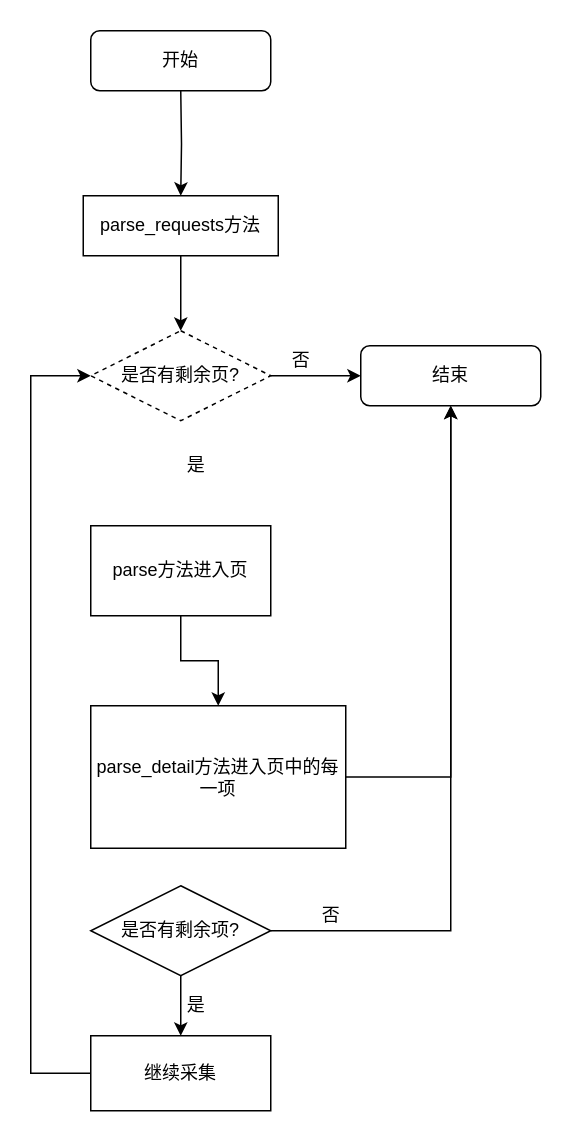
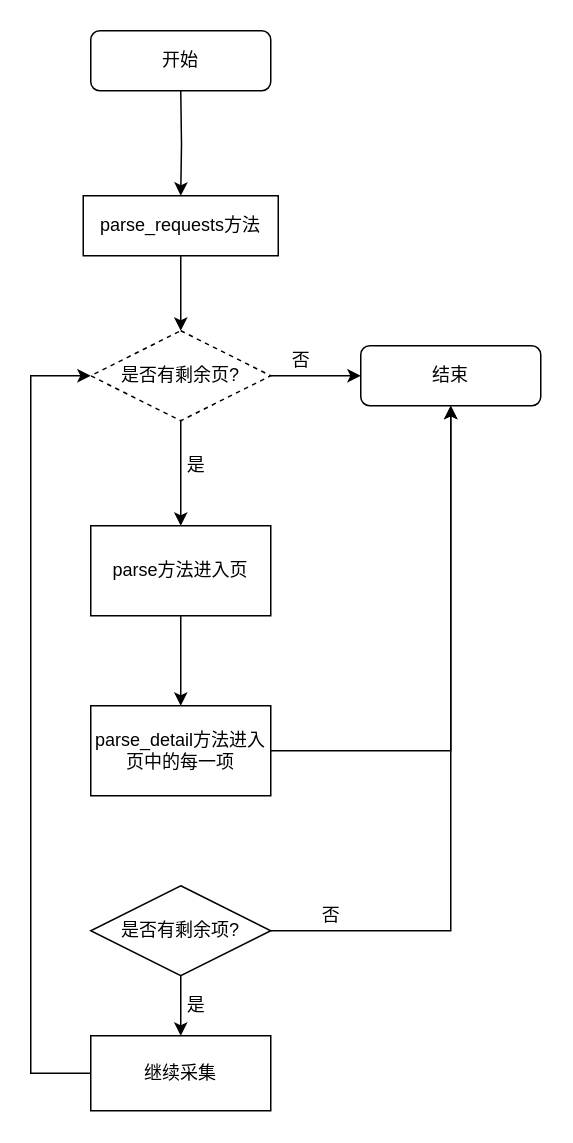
+ <mxCell id="9" style="edgeStyle=orthogonalEdgeStyle;rounded=0;orthogonalLoop=1;jettySize=auto;html=1;entryX=0.5;entryY=0;entryDx=0;entryDy=0;" parent="1" source="11" target="6" edge="1"><mxGeometry relative="1" as="geometry" /></mxCell>
- <mxCell id="8" value="parse_detail方法进入页中的每一项" style="rounded=0;whiteSpace=wrap;html=1;" parent="1" vertex="1"><mxGeometry x="60" y="470" width="170" height="95" as="geometry" /></mxCell>
+ <mxCell id="8" value="parse_detail方法进入页中的每一项" style="rounded=0;whiteSpace=wrap;html=1;" parent="1" vertex="1"><mxGeometry x="60" y="470" width="120" height="60" as="geometry" /></mxCell>
